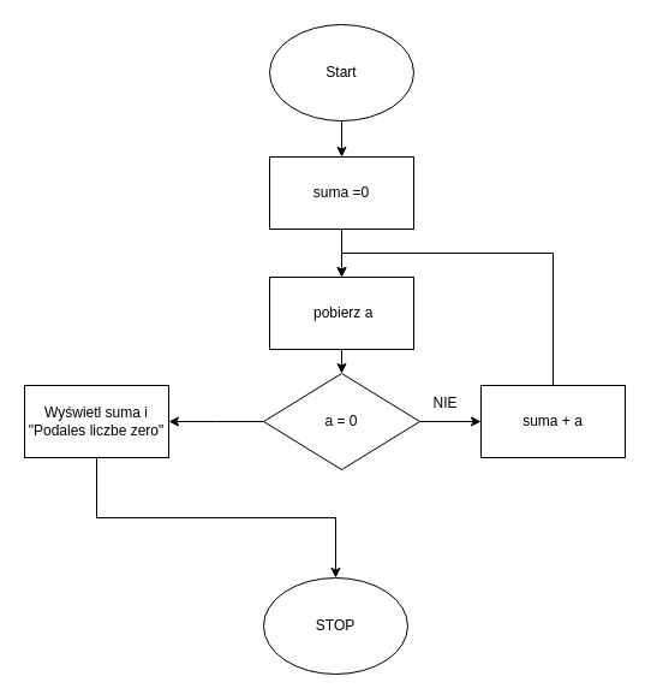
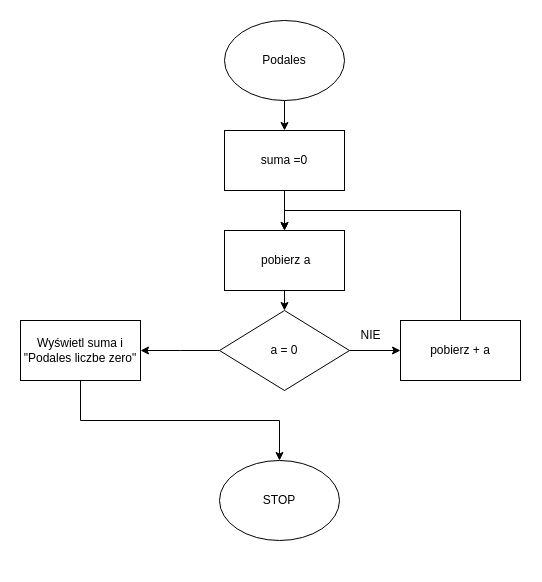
- <mxCell id="3" value="Start" style="ellipse;whiteSpace=wrap;html=1;" vertex="1" parent="1"><mxGeometry x="224" y="20" width="120" height="80" as="geometry" /></mxCell>
+ <mxCell id="3" value="Podales" style="ellipse;whiteSpace=wrap;html=1;" vertex="1" parent="1"><mxGeometry x="224" y="20" width="120" height="80" as="geometry" /></mxCell>
- <mxCell id="16" value="suma + a" style="rounded=0;whiteSpace=wrap;html=1;" vertex="1" parent="1"><mxGeometry x="400" y="320" width="120" height="60" as="geometry" /></mxCell>
+ <mxCell id="16" value="pobierz + a" style="rounded=0;whiteSpace=wrap;html=1;" vertex="1" parent="1"><mxGeometry x="400" y="320" width="120" height="60" as="geometry" /></mxCell>
- <mxCell id="13" value="STOP" style="ellipse;whiteSpace=wrap;html=1;" vertex="1" parent="1"><mxGeometry x="219" y="480" width="120" height="80" as="geometry" /></mxCell>
+ <mxCell id="13" value="STOP" style="ellipse;whiteSpace=wrap;html=1;" vertex="1" parent="1"><mxGeometry x="219" y="460" width="120" height="80" as="geometry" /></mxCell>
